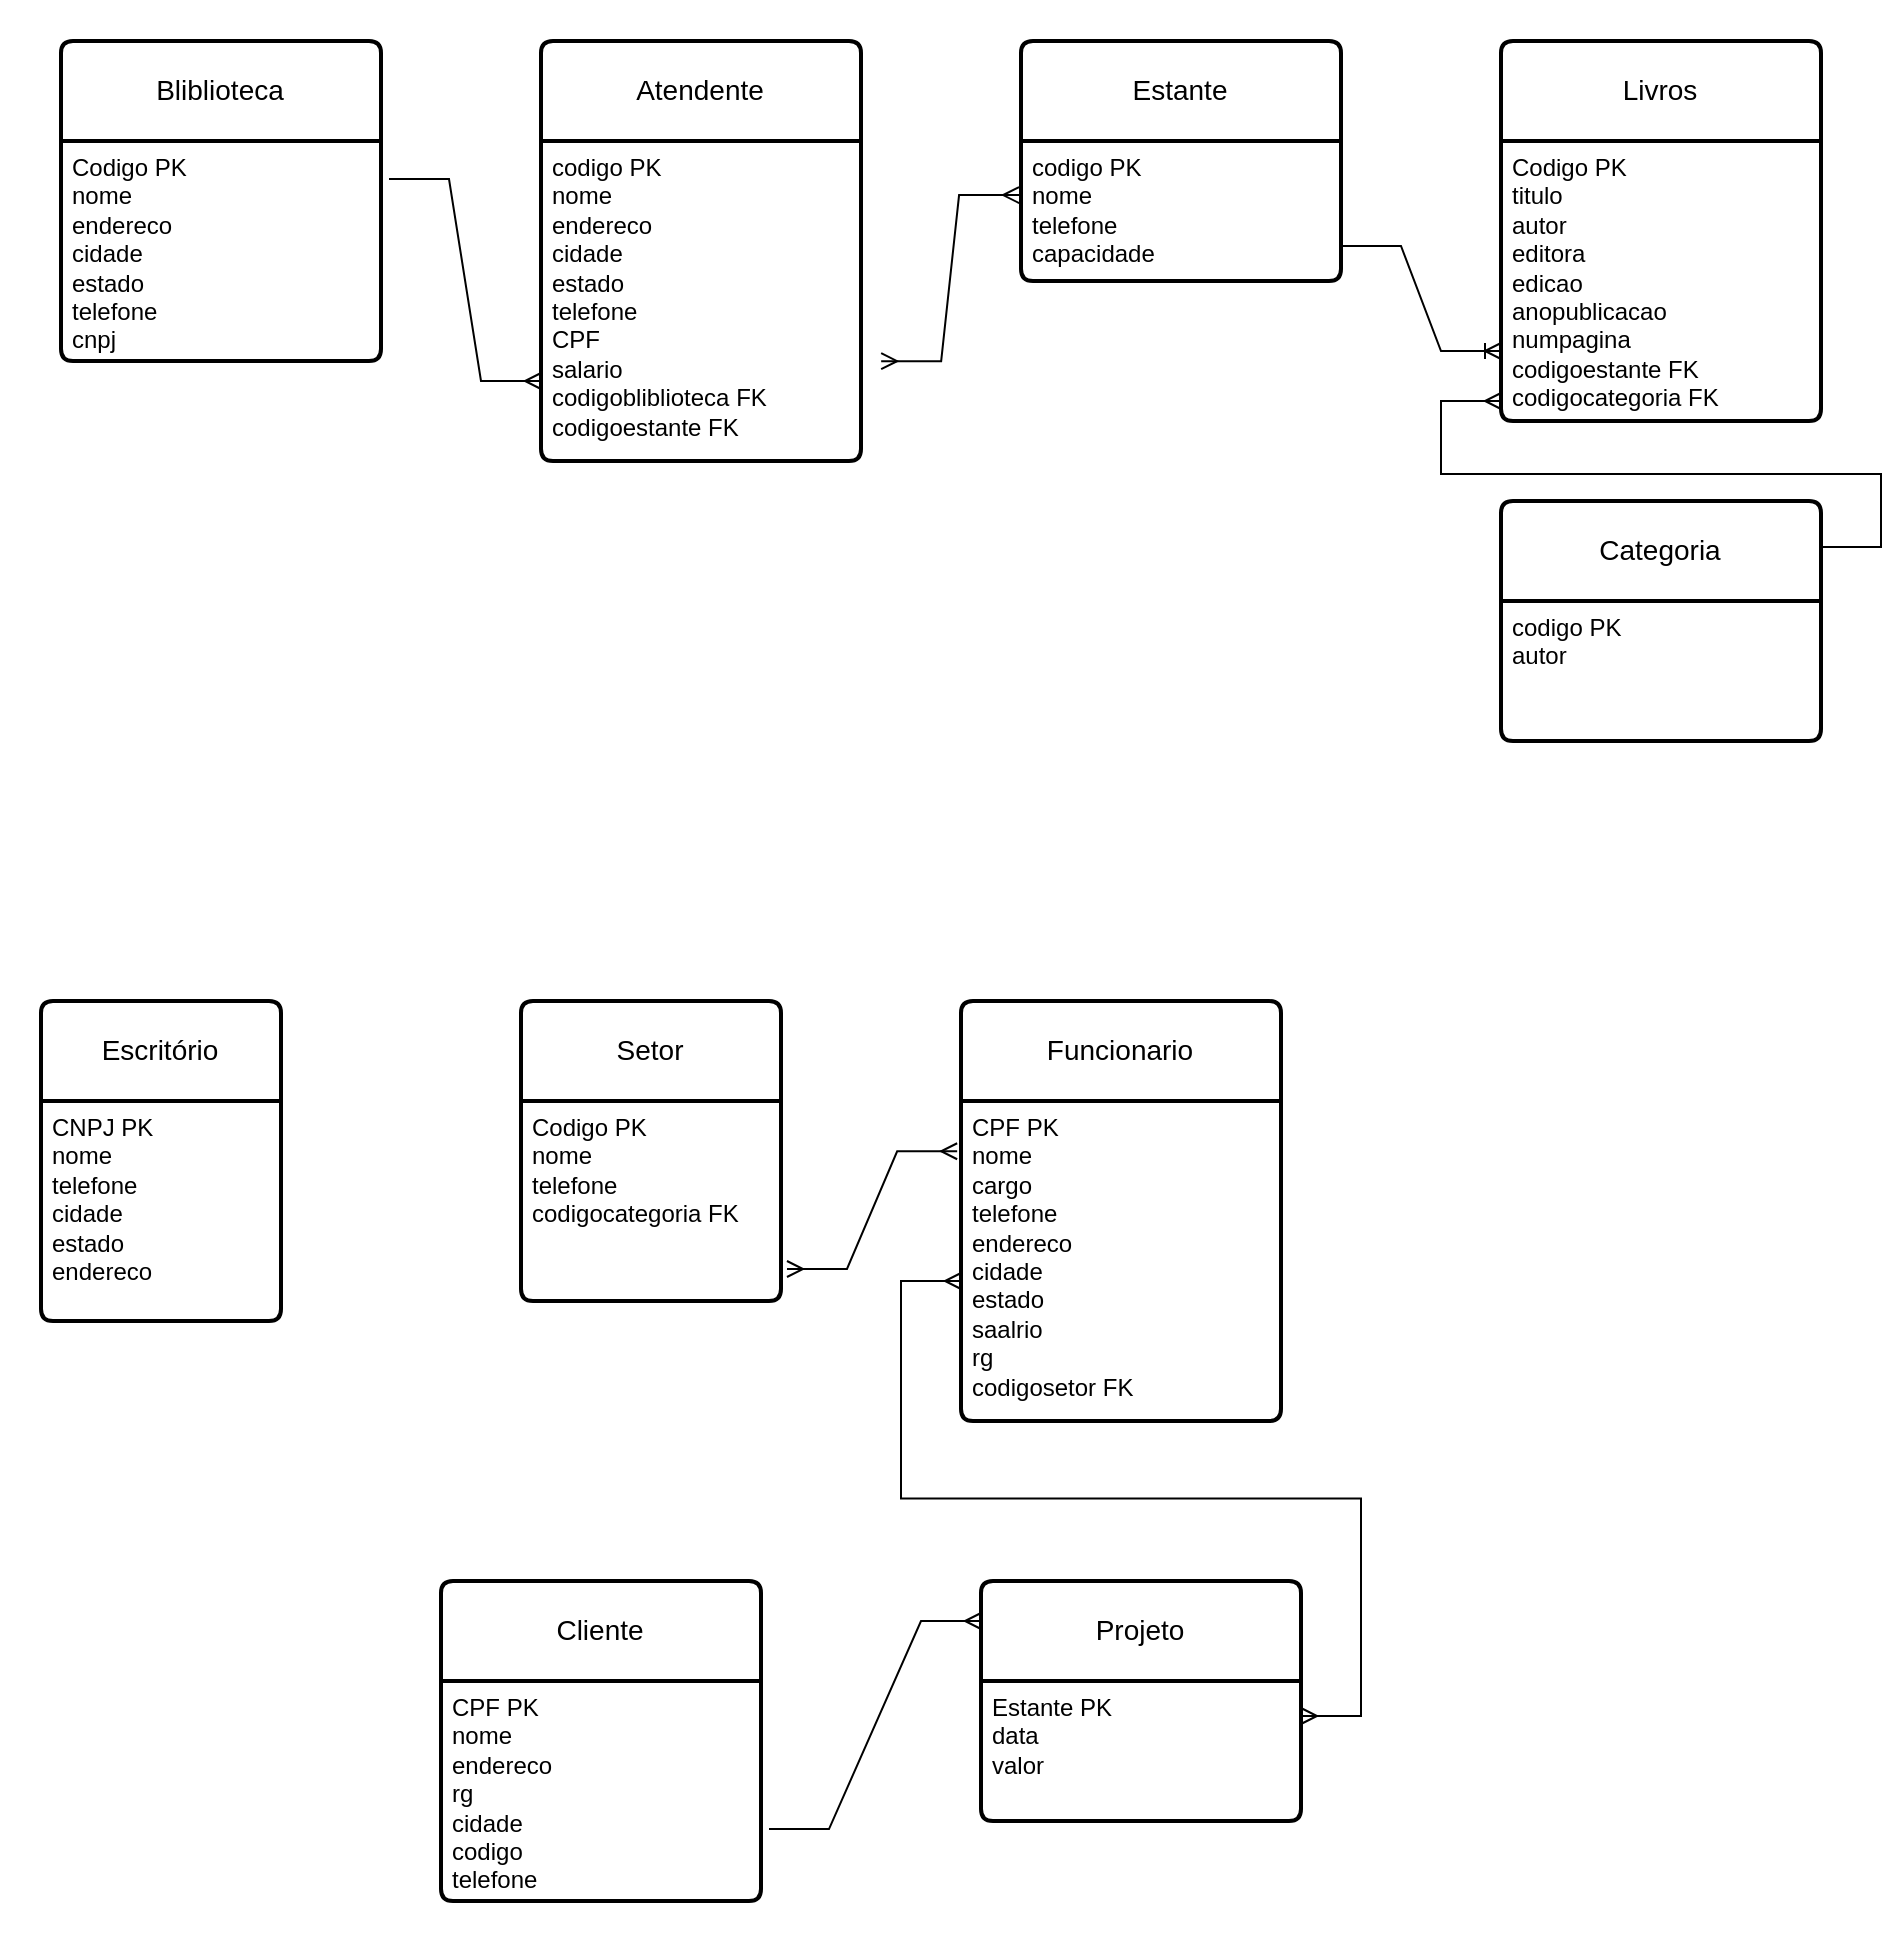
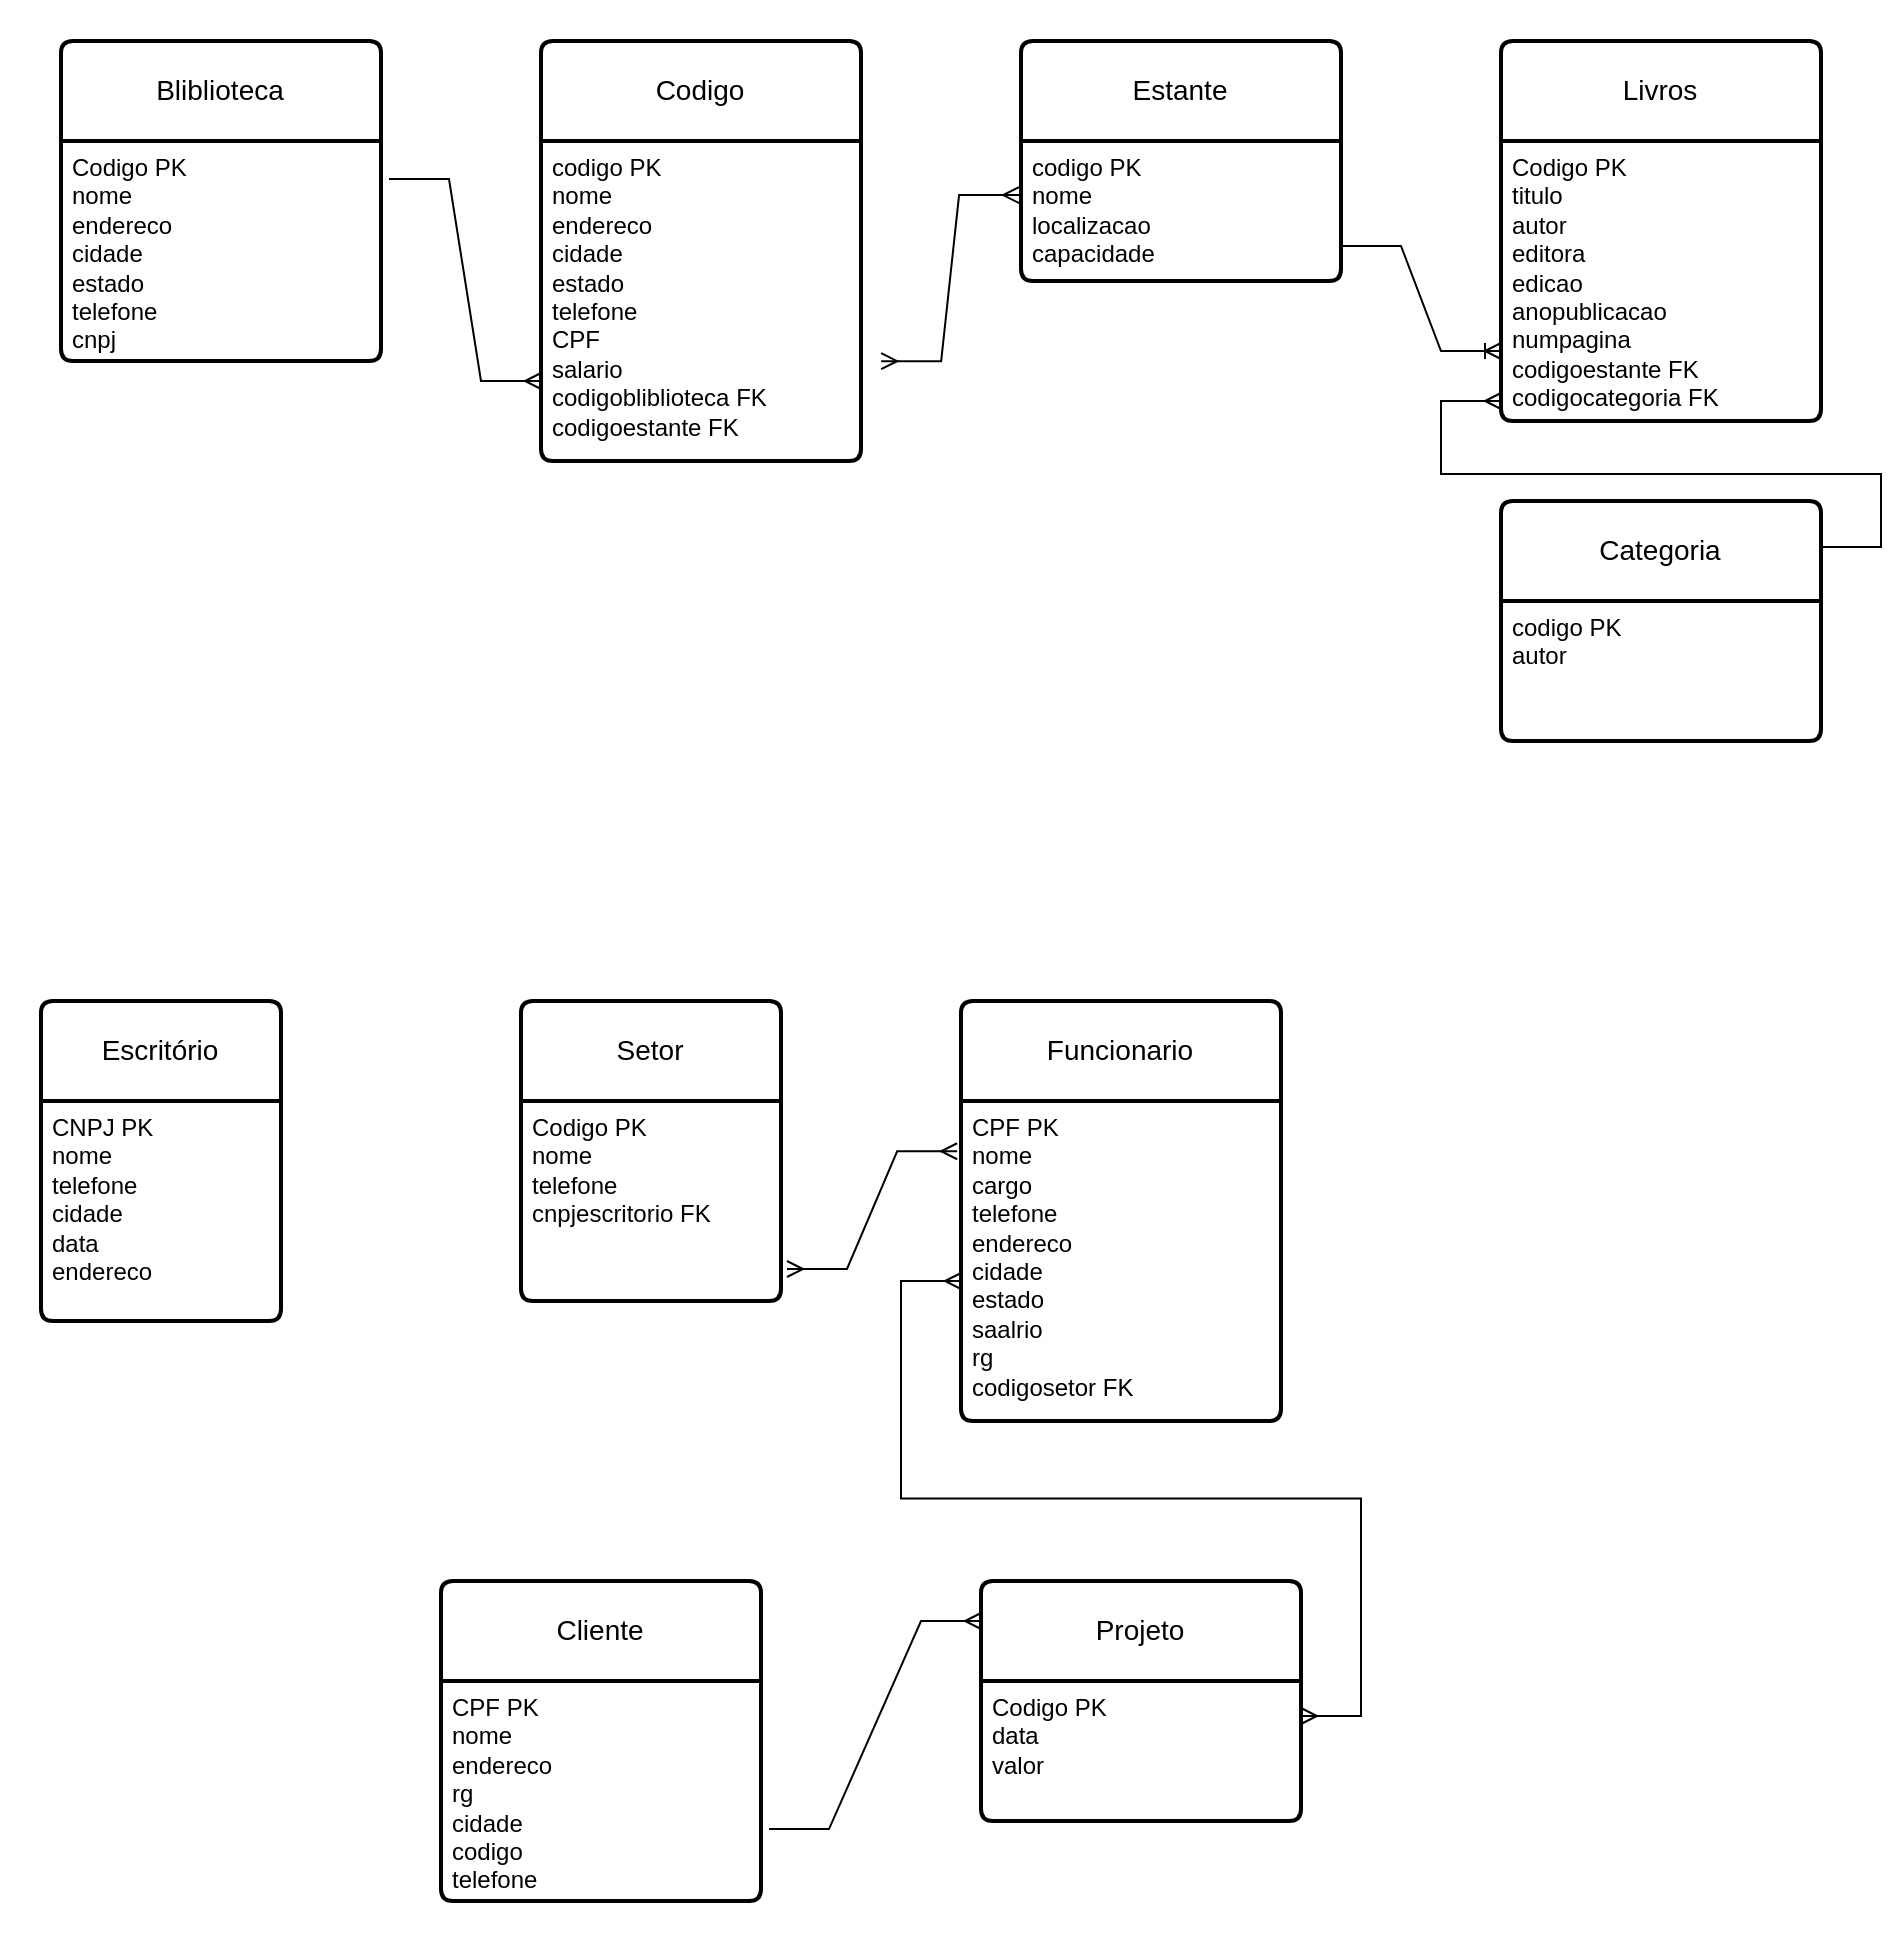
- <mxCell id="22" value="Atendente" style="swimlane;childLayout=stackLayout;horizontal=1;startSize=50;horizontalStack=0;rounded=1;fontSize=14;fontStyle=0;strokeWidth=2;resizeParent=0;resizeLast=1;shadow=0;dashed=0;align=center;arcSize=4;whiteSpace=wrap;html=1;" vertex="1" parent="1"><mxGeometry x="270" y="20" width="160" height="210" as="geometry" /></mxCell>
+ <mxCell id="22" value="Codigo" style="swimlane;childLayout=stackLayout;horizontal=1;startSize=50;horizontalStack=0;rounded=1;fontSize=14;fontStyle=0;strokeWidth=2;resizeParent=0;resizeLast=1;shadow=0;dashed=0;align=center;arcSize=4;whiteSpace=wrap;html=1;" vertex="1" parent="1"><mxGeometry x="270" y="20" width="160" height="210" as="geometry" /></mxCell>
- <mxCell id="21" value="codigo PK&lt;div&gt;nome&amp;nbsp;&lt;/div&gt;&lt;div&gt;telefone&lt;/div&gt;&lt;div&gt;capacidade&lt;/div&gt;" style="align=left;strokeColor=none;fillColor=none;spacingLeft=4;fontSize=12;verticalAlign=top;resizable=0;rotatable=0;part=1;html=1;" vertex="1" parent="20"><mxGeometry y="50" width="160" height="70" as="geometry" /></mxCell>
+ <mxCell id="21" value="codigo PK&lt;div&gt;nome&amp;nbsp;&lt;/div&gt;&lt;div&gt;localizacao&lt;/div&gt;&lt;div&gt;capacidade&lt;/div&gt;" style="align=left;strokeColor=none;fillColor=none;spacingLeft=4;fontSize=12;verticalAlign=top;resizable=0;rotatable=0;part=1;html=1;" vertex="1" parent="20"><mxGeometry y="50" width="160" height="70" as="geometry" /></mxCell>
- <mxCell id="3" value="Codigo PK&lt;div&gt;nome&lt;/div&gt;&lt;div&gt;telefone&lt;/div&gt;&lt;div&gt;codigocategoria FK&lt;/div&gt;" style="align=left;strokeColor=none;fillColor=none;spacingLeft=4;fontSize=12;verticalAlign=top;resizable=0;rotatable=0;part=1;html=1;" parent="2" vertex="1"><mxGeometry y="50" width="130" height="100" as="geometry" /></mxCell>
+ <mxCell id="3" value="Codigo PK&lt;div&gt;nome&lt;/div&gt;&lt;div&gt;telefone&lt;/div&gt;&lt;div&gt;cnpjescritorio FK&lt;/div&gt;" style="align=left;strokeColor=none;fillColor=none;spacingLeft=4;fontSize=12;verticalAlign=top;resizable=0;rotatable=0;part=1;html=1;" parent="2" vertex="1"><mxGeometry y="50" width="130" height="100" as="geometry" /></mxCell>
- <mxCell id="5" value="CNPJ PK&lt;div&gt;nome&lt;/div&gt;&lt;div&gt;telefone&lt;/div&gt;&lt;div&gt;cidade&lt;/div&gt;&lt;div&gt;&lt;span style=&quot;background-color: initial;&quot;&gt;estado&lt;/span&gt;&lt;/div&gt;&lt;div&gt;&lt;span style=&quot;background-color: initial;&quot;&gt;endereco&lt;/span&gt;&lt;/div&gt;" style="align=left;strokeColor=none;fillColor=none;spacingLeft=4;fontSize=12;verticalAlign=top;resizable=0;rotatable=0;part=1;html=1;" parent="4" vertex="1"><mxGeometry y="50" width="120" height="140" as="geometry" /></mxCell>
+ <mxCell id="5" value="CNPJ PK&lt;div&gt;nome&lt;/div&gt;&lt;div&gt;telefone&lt;/div&gt;&lt;div&gt;cidade&lt;/div&gt;&lt;div&gt;&lt;span style=&quot;background-color: initial;&quot;&gt;data&lt;/span&gt;&lt;/div&gt;&lt;div&gt;&lt;span style=&quot;background-color: initial;&quot;&gt;endereco&lt;/span&gt;&lt;/div&gt;" style="align=left;strokeColor=none;fillColor=none;spacingLeft=4;fontSize=12;verticalAlign=top;resizable=0;rotatable=0;part=1;html=1;" parent="4" vertex="1"><mxGeometry y="50" width="120" height="140" as="geometry" /></mxCell>
- <mxCell id="12" value="Estante PK&lt;div&gt;data&lt;/div&gt;&lt;div&gt;valor&lt;/div&gt;&lt;div&gt;&lt;br&gt;&lt;/div&gt;" style="align=left;strokeColor=none;fillColor=none;spacingLeft=4;fontSize=12;verticalAlign=top;resizable=0;rotatable=0;part=1;html=1;" parent="11" vertex="1"><mxGeometry y="50" width="160" height="70" as="geometry" /></mxCell>
+ <mxCell id="12" value="Codigo PK&lt;div&gt;data&lt;/div&gt;&lt;div&gt;valor&lt;/div&gt;&lt;div&gt;&lt;br&gt;&lt;/div&gt;" style="align=left;strokeColor=none;fillColor=none;spacingLeft=4;fontSize=12;verticalAlign=top;resizable=0;rotatable=0;part=1;html=1;" parent="11" vertex="1"><mxGeometry y="50" width="160" height="70" as="geometry" /></mxCell>
